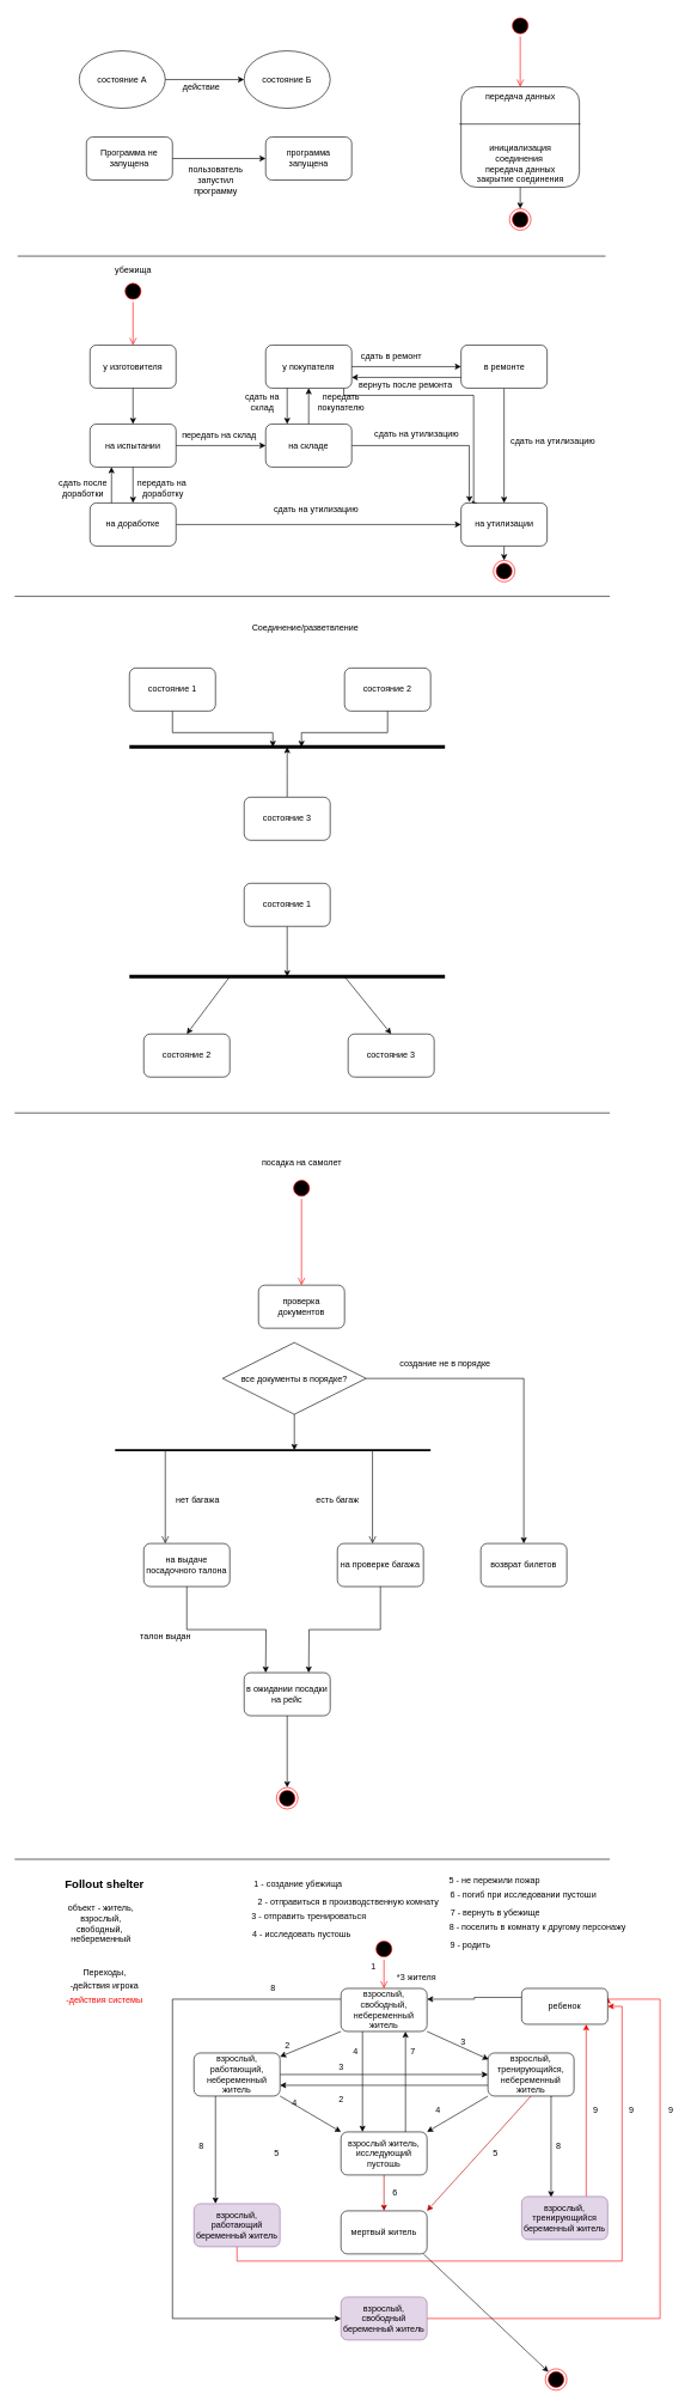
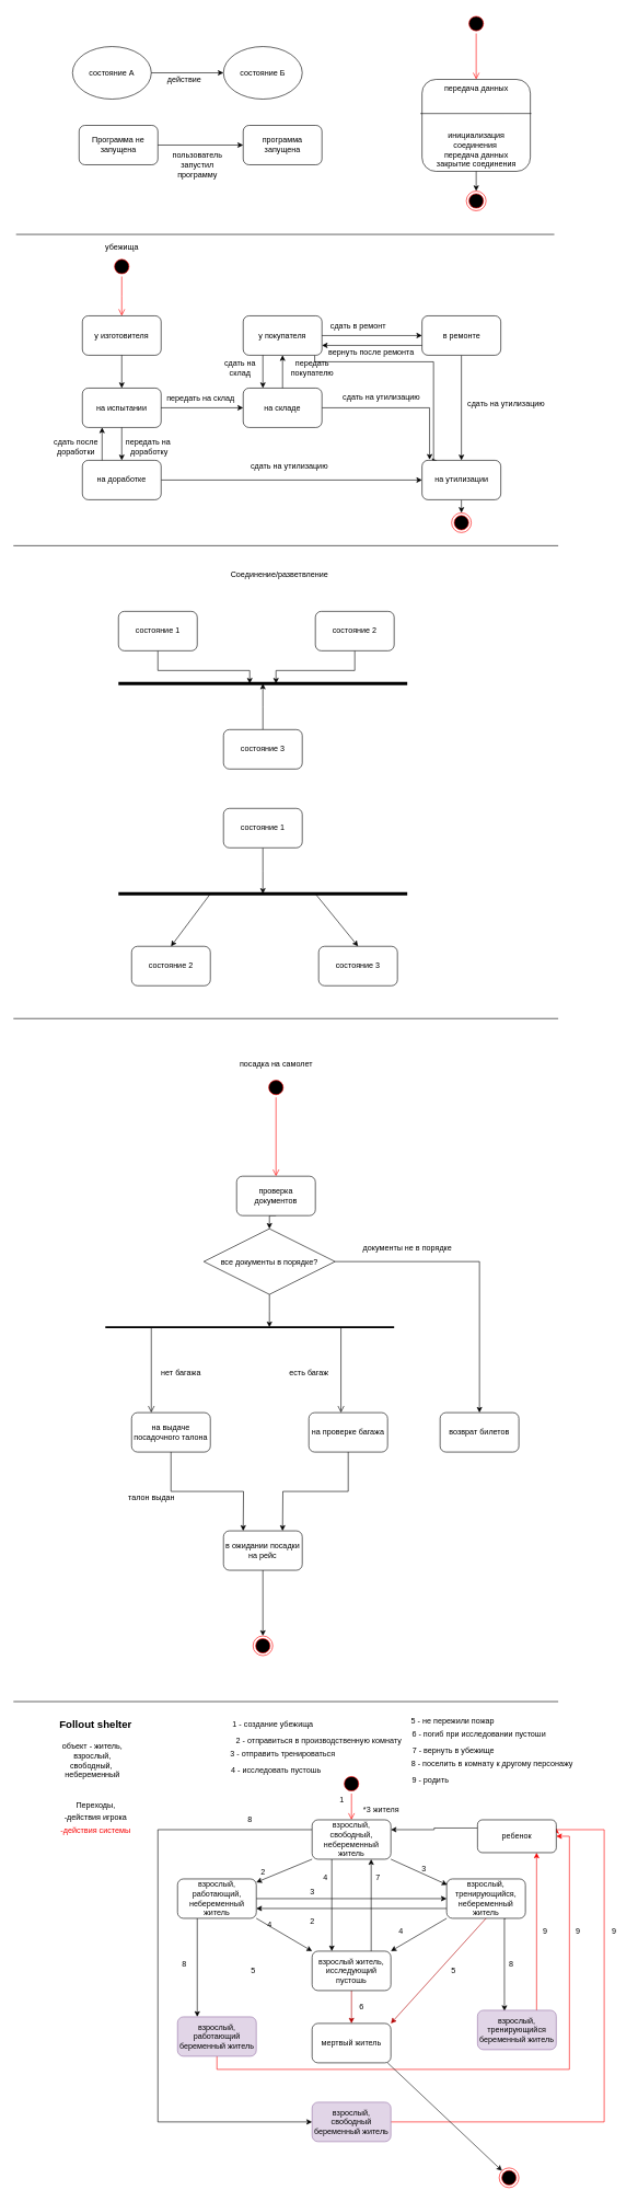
+ <mxCell id="70" style="edgeStyle=orthogonalEdgeStyle;rounded=0;orthogonalLoop=1;jettySize=auto;html=1;exitX=0.5;exitY=1;exitDx=0;exitDy=0;entryX=0.5;entryY=0;entryDx=0;entryDy=0;strokeWidth=1;" edge="1" parent="1" source="71" target="76"><mxGeometry relative="1" as="geometry" /></mxCell>
- <mxCell id="89" value="создание не в порядке" style="text;html=1;align=center;verticalAlign=middle;resizable=0;points=[];autosize=1;strokeColor=none;fillColor=none;" vertex="1" parent="1"><mxGeometry x="540" y="1885" width="160" height="30" as="geometry" /></mxCell>
+ <mxCell id="89" value="документы не в порядке" style="text;html=1;align=center;verticalAlign=middle;resizable=0;points=[];autosize=1;strokeColor=none;fillColor=none;" vertex="1" parent="1"><mxGeometry x="540" y="1885" width="160" height="30" as="geometry" /></mxCell>
